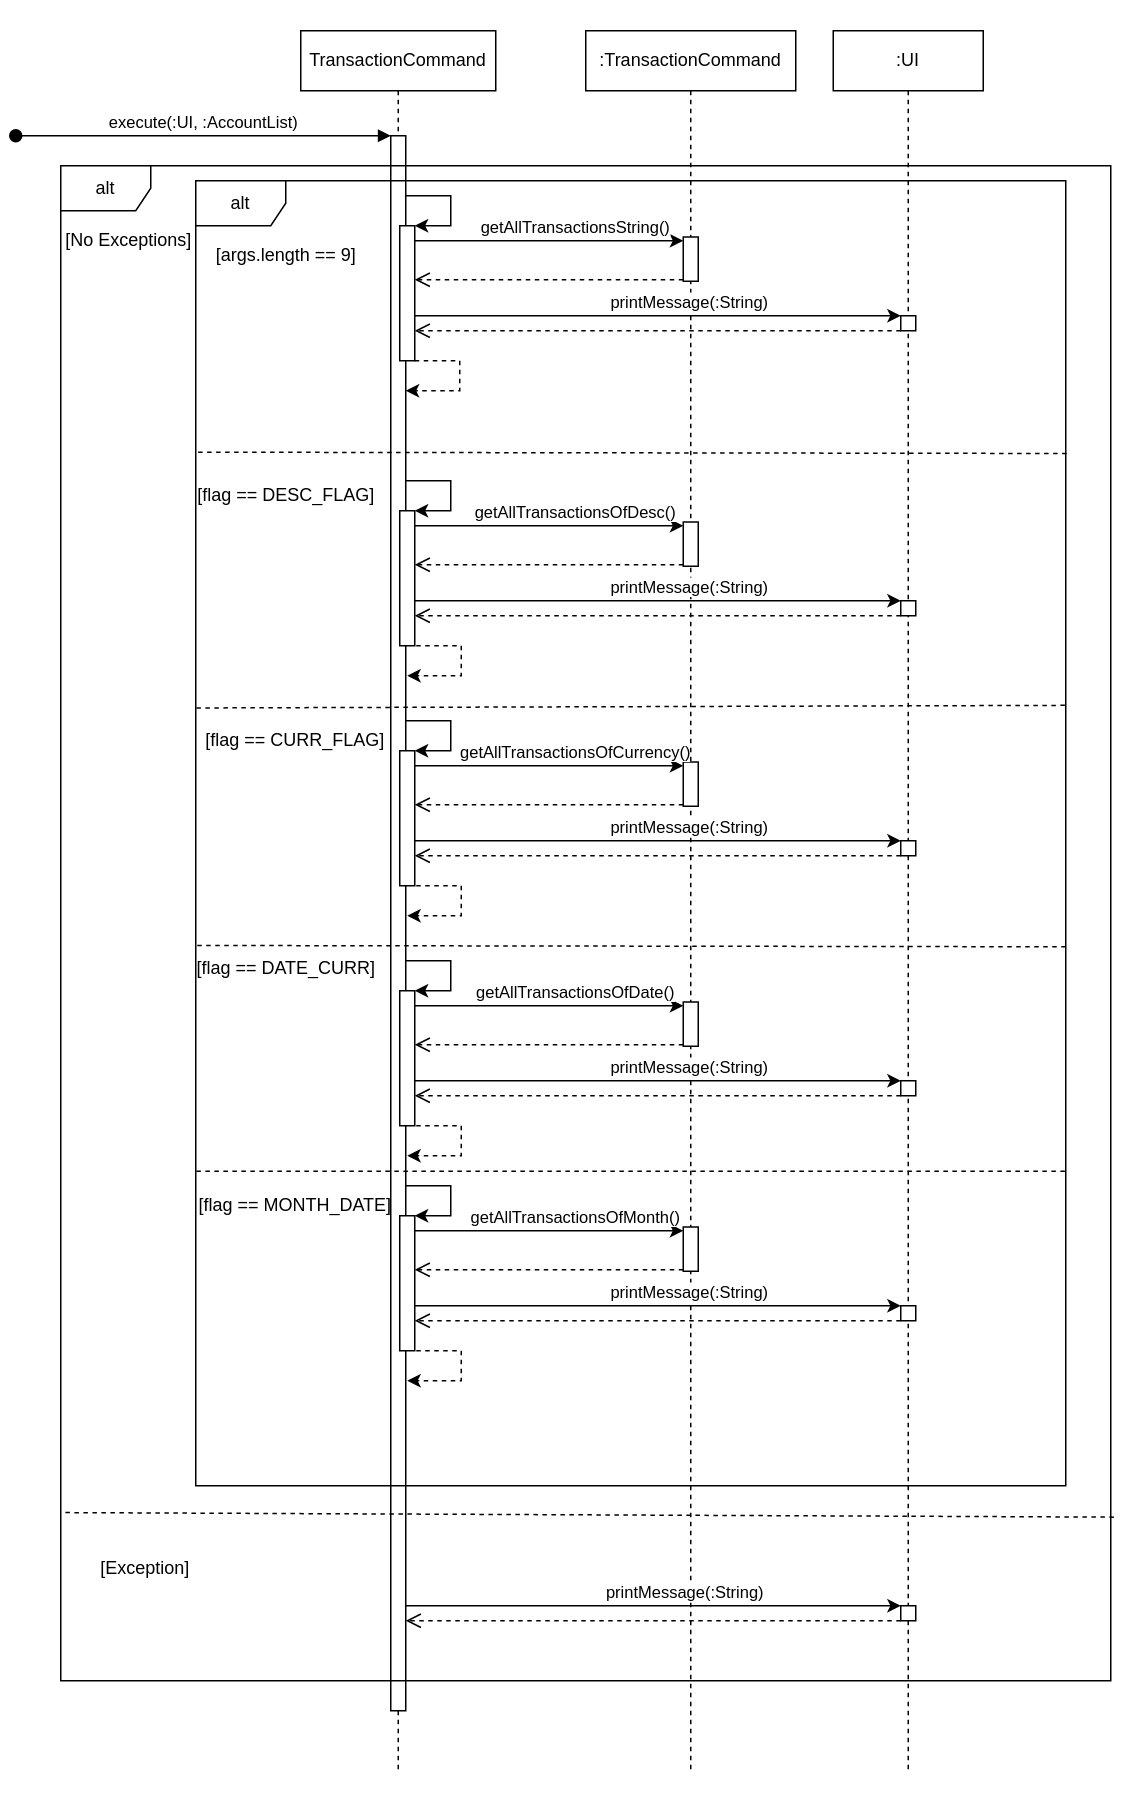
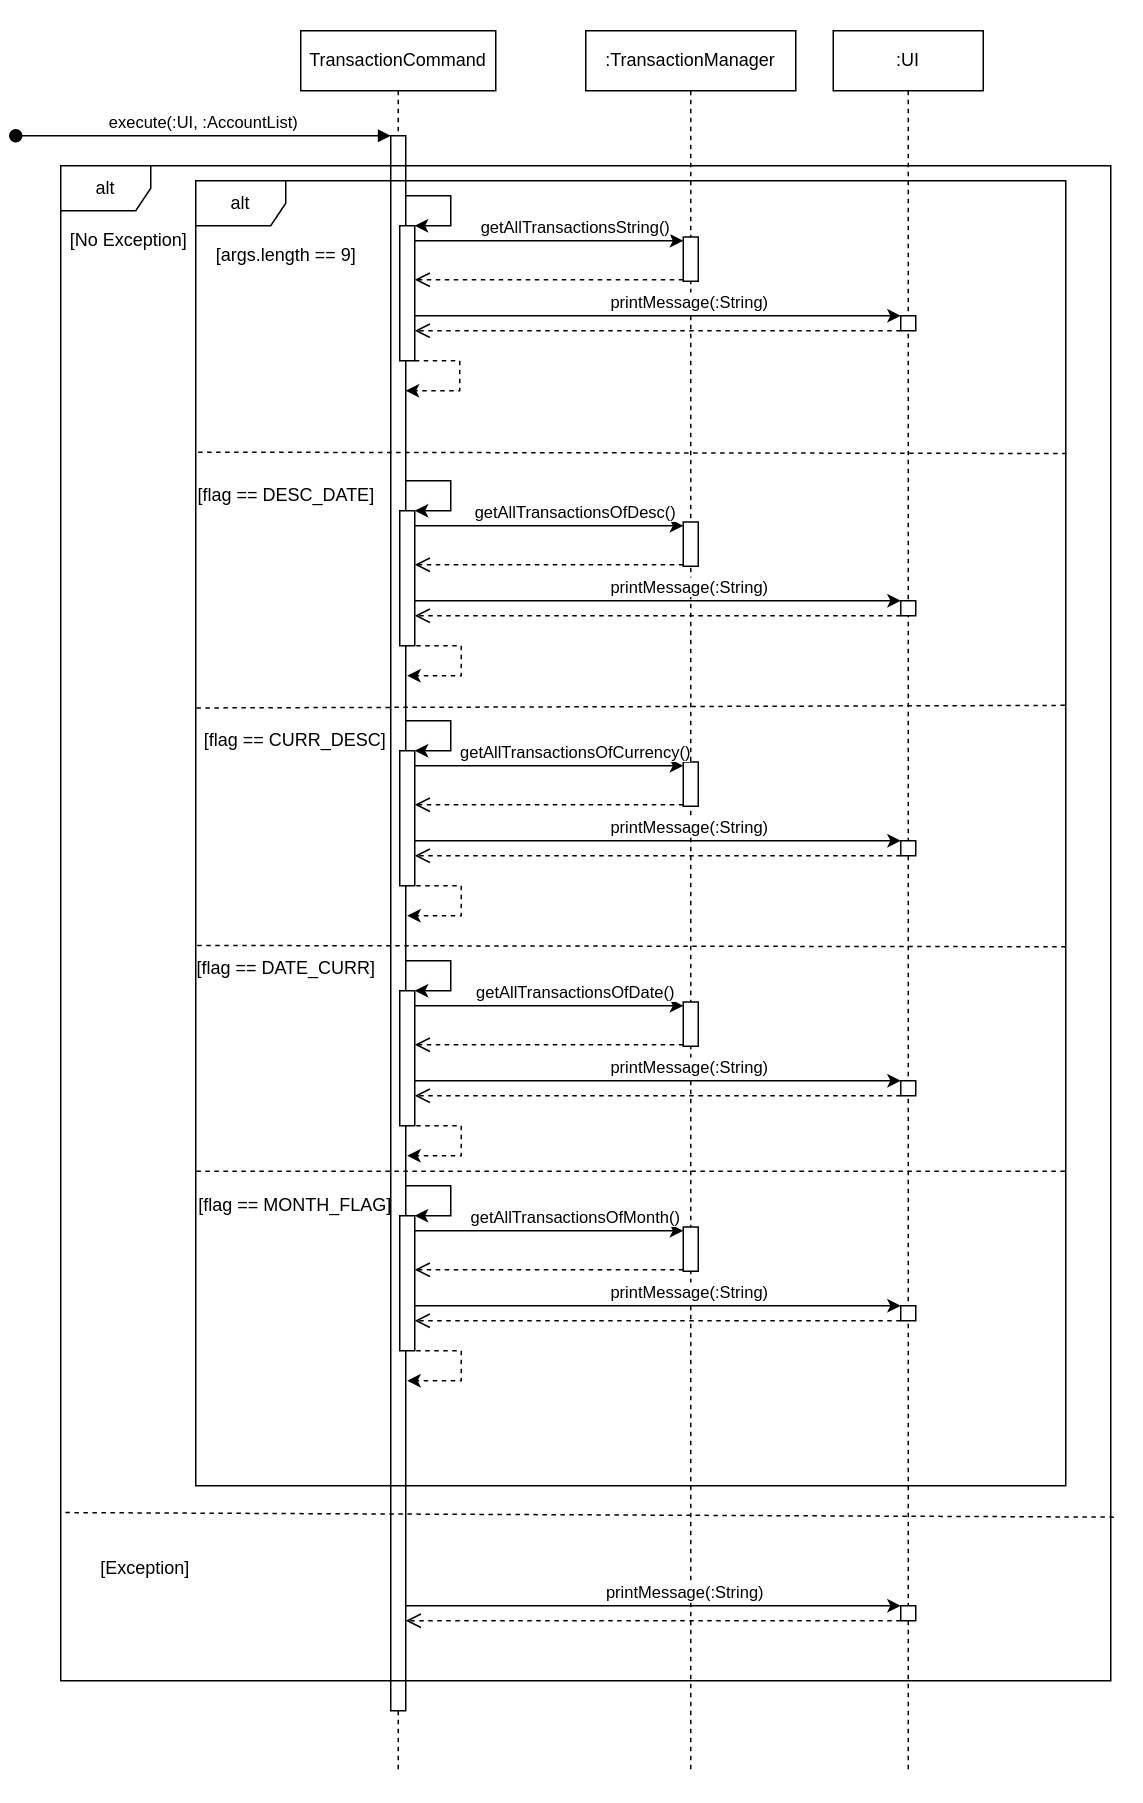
- <mxCell id="17" value=":TransactionCommand" style="shape=umlLifeline;perimeter=lifelinePerimeter;whiteSpace=wrap;html=1;container=0;dropTarget=0;collapsible=0;recursiveResize=0;outlineConnect=0;portConstraint=eastwest;newEdgeStyle={&quot;edgeStyle&quot;:&quot;elbowEdgeStyle&quot;,&quot;elbow&quot;:&quot;vertical&quot;,&quot;curved&quot;:0,&quot;rounded&quot;:0};" parent="1" vertex="1"><mxGeometry x="380" y="20" width="140" height="1160" as="geometry" /></mxCell>
+ <mxCell id="17" value=":TransactionManager" style="shape=umlLifeline;perimeter=lifelinePerimeter;whiteSpace=wrap;html=1;container=0;dropTarget=0;collapsible=0;recursiveResize=0;outlineConnect=0;portConstraint=eastwest;newEdgeStyle={&quot;edgeStyle&quot;:&quot;elbowEdgeStyle&quot;,&quot;elbow&quot;:&quot;vertical&quot;,&quot;curved&quot;:0,&quot;rounded&quot;:0};" parent="1" vertex="1"><mxGeometry x="380" y="20" width="140" height="1160" as="geometry" /></mxCell>
- <mxCell id="8" value="[No Exceptions]" style="text;html=1;align=center;verticalAlign=middle;resizable=0;points=[];autosize=1;strokeColor=none;fillColor=none;" parent="1" vertex="1"><mxGeometry x="20" y="145" width="110" height="30" as="geometry" /></mxCell>
+ <mxCell id="8" value="[No Exception]" style="text;html=1;align=center;verticalAlign=middle;resizable=0;points=[];autosize=1;strokeColor=none;fillColor=none;" parent="1" vertex="1"><mxGeometry x="20" y="145" width="110" height="30" as="geometry" /></mxCell>
- <mxCell id="25" value="[flag == DESC_FLAG]" style="text;html=1;align=center;verticalAlign=middle;resizable=0;points=[];autosize=1;strokeColor=none;fillColor=none;" parent="1" vertex="1"><mxGeometry x="110" y="315" width="140" height="30" as="geometry" /></mxCell>
+ <mxCell id="25" value="[flag == DESC_DATE]" style="text;html=1;align=center;verticalAlign=middle;resizable=0;points=[];autosize=1;strokeColor=none;fillColor=none;" parent="1" vertex="1"><mxGeometry x="110" y="315" width="140" height="30" as="geometry" /></mxCell>
- <mxCell id="66" value="[flag == CURR_FLAG]" style="text;html=1;align=center;verticalAlign=middle;resizable=0;points=[];autosize=1;strokeColor=none;fillColor=none;" parent="1" vertex="1"><mxGeometry x="116" y="477.5" width="140" height="30" as="geometry" /></mxCell>
+ <mxCell id="66" value="[flag == CURR_DESC]" style="text;html=1;align=center;verticalAlign=middle;resizable=0;points=[];autosize=1;strokeColor=none;fillColor=none;" parent="1" vertex="1"><mxGeometry x="116" y="477.5" width="140" height="30" as="geometry" /></mxCell>
- <mxCell id="68" value="[flag == MONTH_DATE]" style="text;html=1;align=center;verticalAlign=middle;resizable=0;points=[];autosize=1;strokeColor=none;fillColor=none;" parent="1" vertex="1"><mxGeometry x="111" y="787.5" width="150" height="30" as="geometry" /></mxCell>
+ <mxCell id="68" value="[flag == MONTH_FLAG]" style="text;html=1;align=center;verticalAlign=middle;resizable=0;points=[];autosize=1;strokeColor=none;fillColor=none;" parent="1" vertex="1"><mxGeometry x="111" y="787.5" width="150" height="30" as="geometry" /></mxCell>
